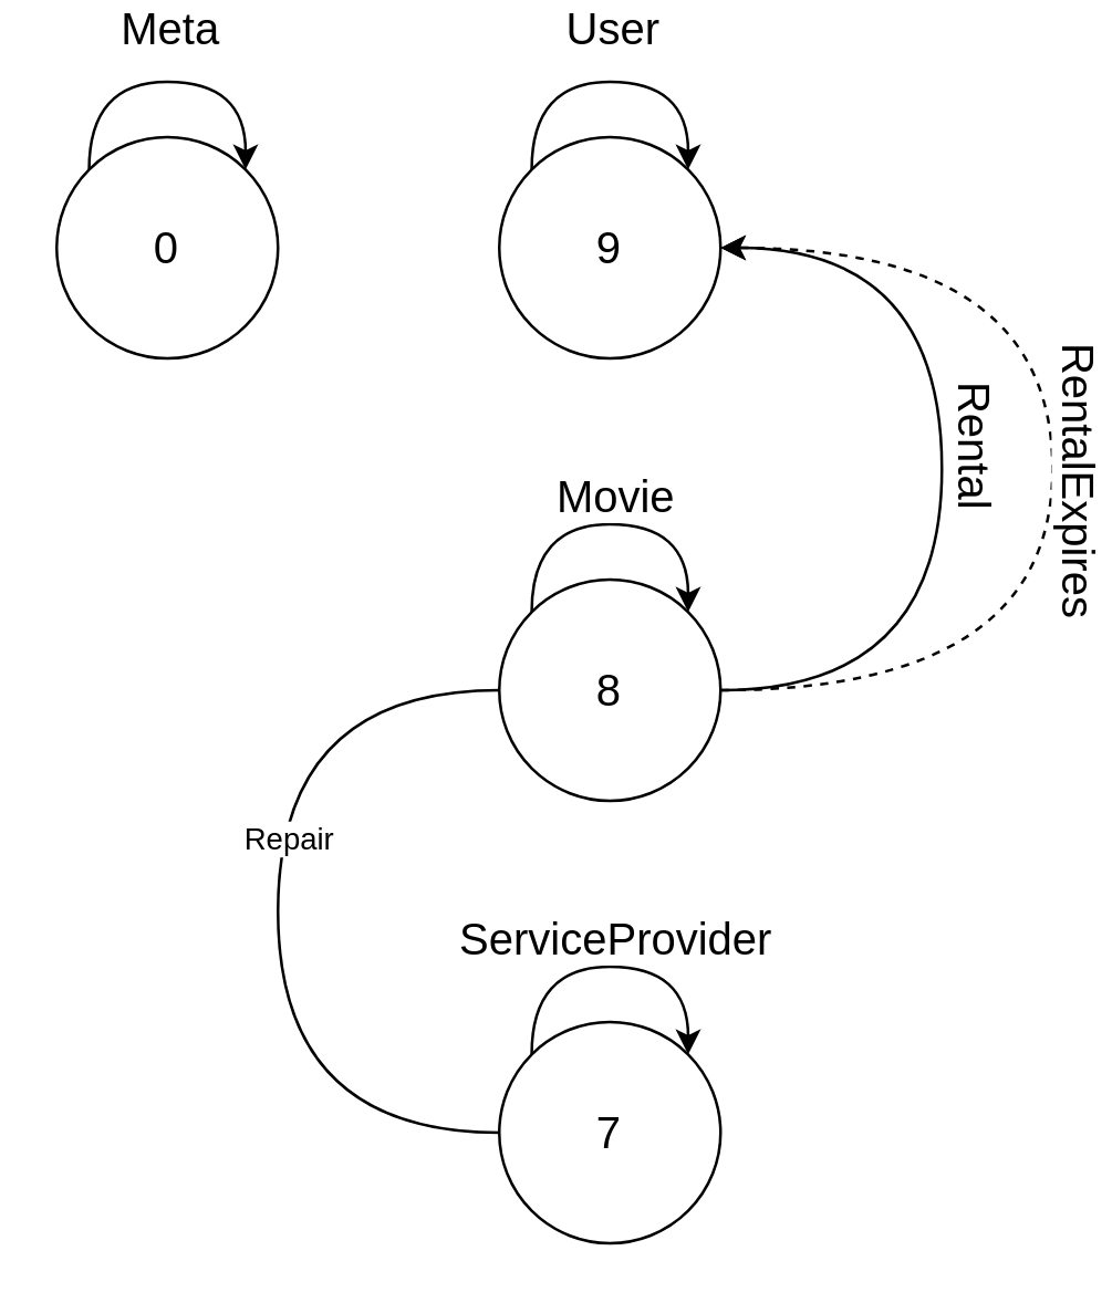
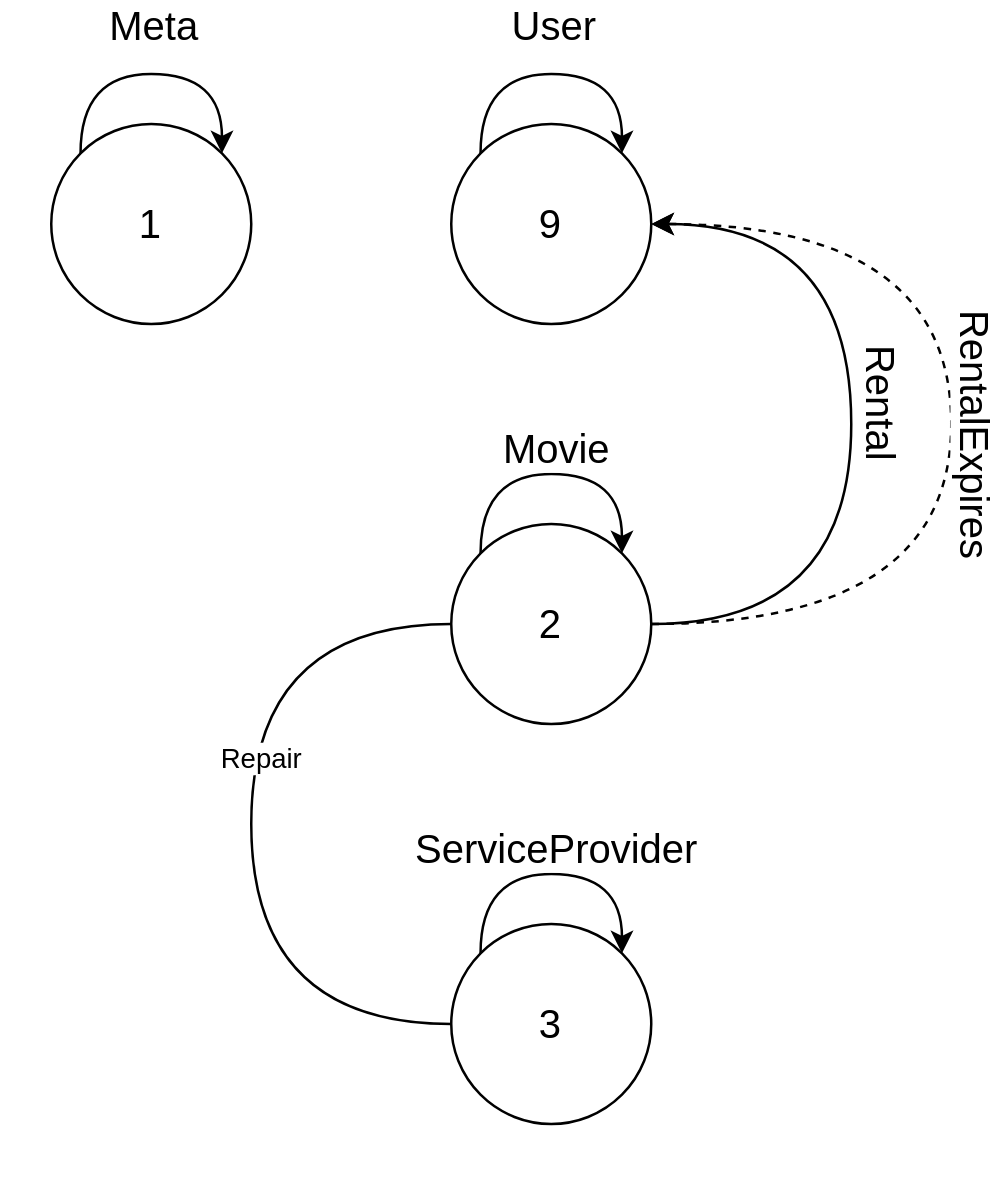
- <mxCell id="2" value="0" style="ellipse;whiteSpace=wrap;html=1;aspect=fixed;fontSize=16;labelBackgroundColor=#ffffff;" parent="1" vertex="1"><mxGeometry x="20" y="40" width="80" height="80" as="geometry" /></mxCell>
+ <mxCell id="2" value="1" style="ellipse;whiteSpace=wrap;html=1;aspect=fixed;fontSize=16;labelBackgroundColor=#ffffff;" parent="1" vertex="1"><mxGeometry x="20" y="40" width="80" height="80" as="geometry" /></mxCell>
- <mxCell id="14" value="8" style="ellipse;whiteSpace=wrap;html=1;aspect=fixed;fontSize=16;labelBackgroundColor=#ffffff;" parent="1" vertex="1"><mxGeometry x="180" y="200" width="80" height="80" as="geometry" /></mxCell>
+ <mxCell id="14" value="2" style="ellipse;whiteSpace=wrap;html=1;aspect=fixed;fontSize=16;labelBackgroundColor=#ffffff;" parent="1" vertex="1"><mxGeometry x="180" y="200" width="80" height="80" as="geometry" /></mxCell>
- <mxCell id="17" value="7" style="ellipse;whiteSpace=wrap;html=1;aspect=fixed;fontSize=16;labelBackgroundColor=#ffffff;" parent="1" vertex="1"><mxGeometry x="180" y="360" width="80" height="80" as="geometry" /></mxCell>
+ <mxCell id="17" value="3" style="ellipse;whiteSpace=wrap;html=1;aspect=fixed;fontSize=16;labelBackgroundColor=#ffffff;" parent="1" vertex="1"><mxGeometry x="180" y="360" width="80" height="80" as="geometry" /></mxCell>
